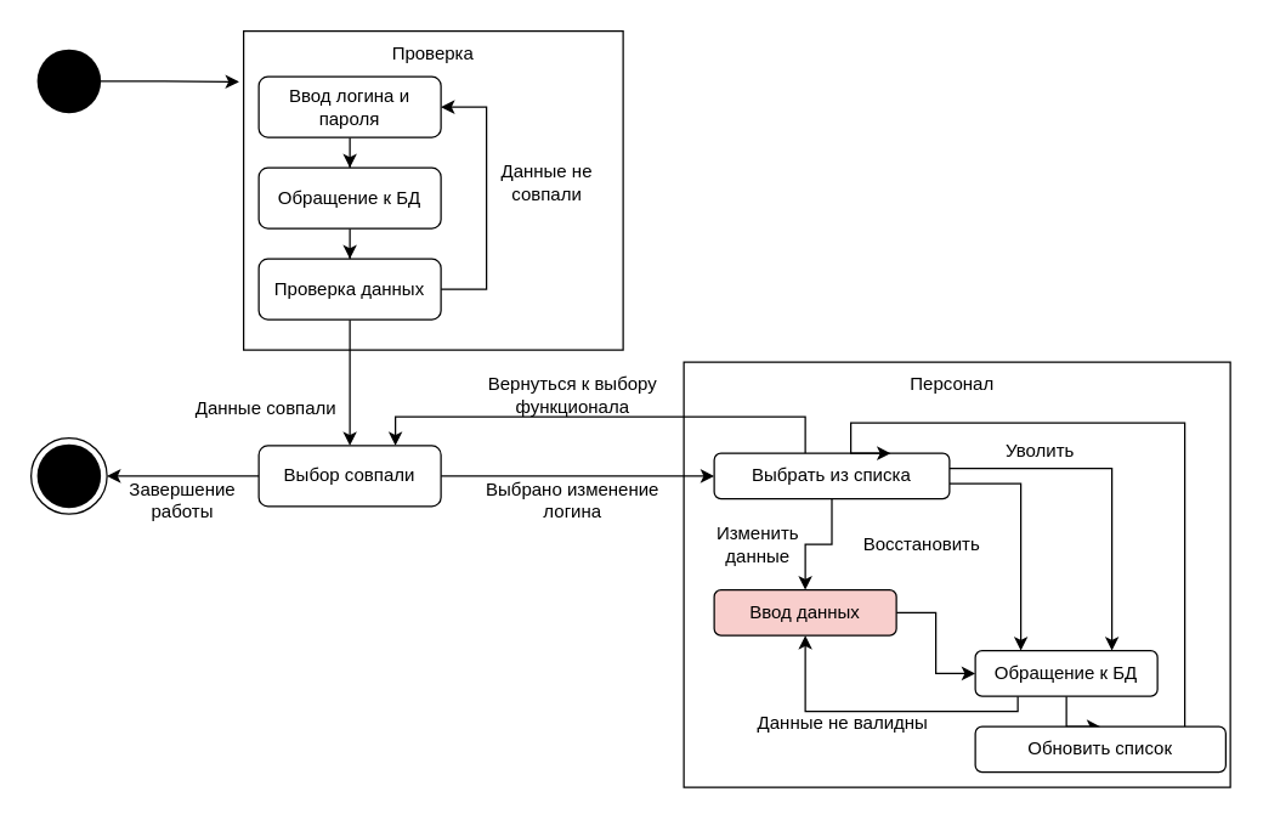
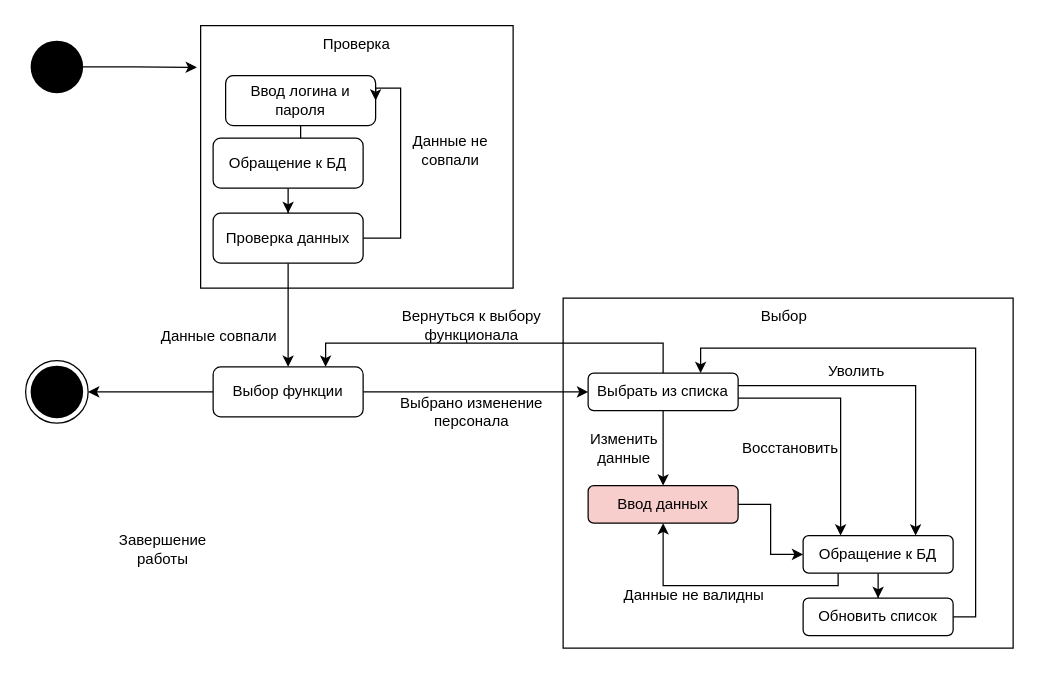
- <mxCell id="6" value="Ввод логина и пароля" style="rounded=1;whiteSpace=wrap;html=1;" vertex="1" parent="1"><mxGeometry x="170" y="50" width="120" height="40" as="geometry" /></mxCell>
+ <mxCell id="6" value="Ввод логина и пароля" style="rounded=1;whiteSpace=wrap;html=1;" vertex="1" parent="1"><mxGeometry x="180" y="60" width="120" height="40" as="geometry" /></mxCell>
- <mxCell id="25" value="Персонал" style="text;html=1;strokeColor=none;fillColor=none;align=center;verticalAlign=middle;whiteSpace=wrap;rounded=0;" vertex="1" parent="1"><mxGeometry x="597" y="238" width="60" height="30" as="geometry" /></mxCell>
+ <mxCell id="25" value="Выбор" style="text;html=1;strokeColor=none;fillColor=none;align=center;verticalAlign=middle;whiteSpace=wrap;rounded=0;" vertex="1" parent="1"><mxGeometry x="597" y="238" width="60" height="30" as="geometry" /></mxCell>
- <mxCell id="37" value="Выбор совпали" style="rounded=1;whiteSpace=wrap;html=1;" vertex="1" parent="1"><mxGeometry x="170" y="293" width="120" height="40" as="geometry" /></mxCell>
+ <mxCell id="37" value="Выбор функции" style="rounded=1;whiteSpace=wrap;html=1;" vertex="1" parent="1"><mxGeometry x="170" y="293" width="120" height="40" as="geometry" /></mxCell>
- <mxCell id="19" value="Выбрать из списка" style="rounded=1;whiteSpace=wrap;html=1;" vertex="1" parent="1"><mxGeometry x="470" y="298" width="155" height="30" as="geometry" /></mxCell>
+ <mxCell id="19" value="Выбрать из списка" style="rounded=1;whiteSpace=wrap;html=1;" vertex="1" parent="1"><mxGeometry x="470" y="298" width="120" height="30" as="geometry" /></mxCell>
- <mxCell id="40" value="Завершение работы" style="text;html=1;strokeColor=none;fillColor=none;align=center;verticalAlign=middle;whiteSpace=wrap;rounded=0;" vertex="1" parent="1"><mxGeometry x="85" y="314" width="70" height="30" as="geometry" /></mxCell>
+ <mxCell id="40" value="Завершение работы" style="text;html=1;strokeColor=none;fillColor=none;align=center;verticalAlign=middle;whiteSpace=wrap;rounded=0;" vertex="1" parent="1"><mxGeometry x="95" y="424" width="70" height="30" as="geometry" /></mxCell>
- <mxCell id="41" value="Выбрано изменение логина" style="text;html=1;strokeColor=none;fillColor=none;align=center;verticalAlign=middle;whiteSpace=wrap;rounded=0;" vertex="1" parent="1"><mxGeometry x="312" y="314" width="130" height="30" as="geometry" /></mxCell>
+ <mxCell id="41" value="Выбрано изменение персонала" style="text;html=1;strokeColor=none;fillColor=none;align=center;verticalAlign=middle;whiteSpace=wrap;rounded=0;" vertex="1" parent="1"><mxGeometry x="312" y="314" width="130" height="30" as="geometry" /></mxCell>
- <mxCell id="30" value="Восстановить" style="text;html=1;strokeColor=none;fillColor=none;align=center;verticalAlign=middle;whiteSpace=wrap;rounded=0;" vertex="1" parent="1"><mxGeometry x="572" y="343" width="70" height="30" as="geometry" /></mxCell>
+ <mxCell id="30" value="Восстановить" style="text;html=1;strokeColor=none;fillColor=none;align=center;verticalAlign=middle;whiteSpace=wrap;rounded=0;" vertex="1" parent="1"><mxGeometry x="597" y="343" width="70" height="30" as="geometry" /></mxCell>
- <mxCell id="27" value="Обновить список" style="rounded=1;whiteSpace=wrap;html=1;" vertex="1" parent="1"><mxGeometry x="642" y="478" width="165" height="30" as="geometry" /></mxCell>
+ <mxCell id="27" value="Обновить список" style="rounded=1;whiteSpace=wrap;html=1;" vertex="1" parent="1"><mxGeometry x="642" y="478" width="120" height="30" as="geometry" /></mxCell>
